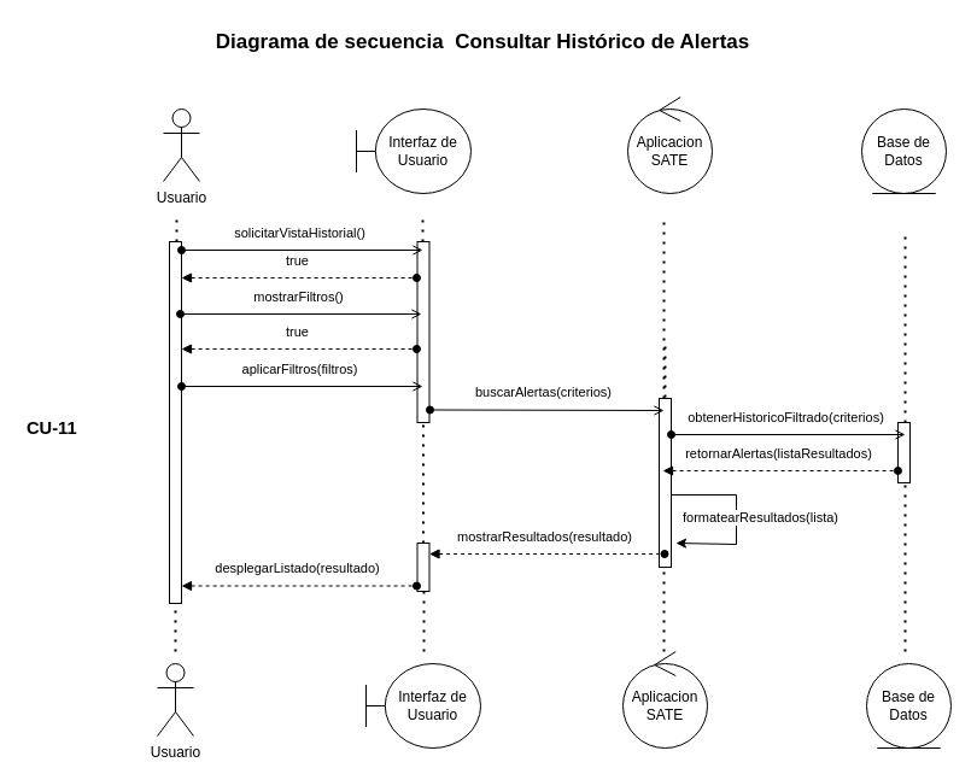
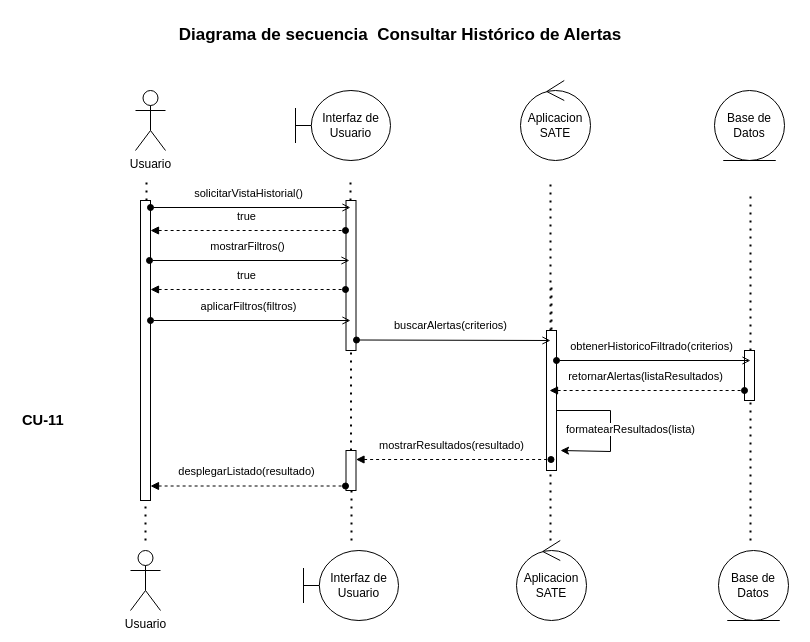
- <mxCell id="12" value="&lt;span style=&quot;font-size:11pt;font-family:Calibri,sans-serif;color:#000000;background-color:transparent;font-weight:700;font-style:normal;font-variant:normal;text-decoration:none;vertical-align:baseline;white-space:pre;white-space:pre-wrap;&quot; id=&quot;docs-internal-guid-798fa533-7fff-13b6-7e76-6c3bec179e6d&quot;&gt;CU-11&lt;/span&gt;" style="text;whiteSpace=wrap;html=1;" parent="1" vertex="1"><mxGeometry x="20" y="340" width="70" height="40" as="geometry" /></mxCell>
+ <mxCell id="12" value="&lt;span style=&quot;font-size:11pt;font-family:Calibri,sans-serif;color:#000000;background-color:transparent;font-weight:700;font-style:normal;font-variant:normal;text-decoration:none;vertical-align:baseline;white-space:pre;white-space:pre-wrap;&quot; id=&quot;docs-internal-guid-798fa533-7fff-13b6-7e76-6c3bec179e6d&quot;&gt;CU-11&lt;/span&gt;" style="text;whiteSpace=wrap;html=1;" parent="1" vertex="1"><mxGeometry x="20" y="405" width="70" height="40" as="geometry" /></mxCell>
